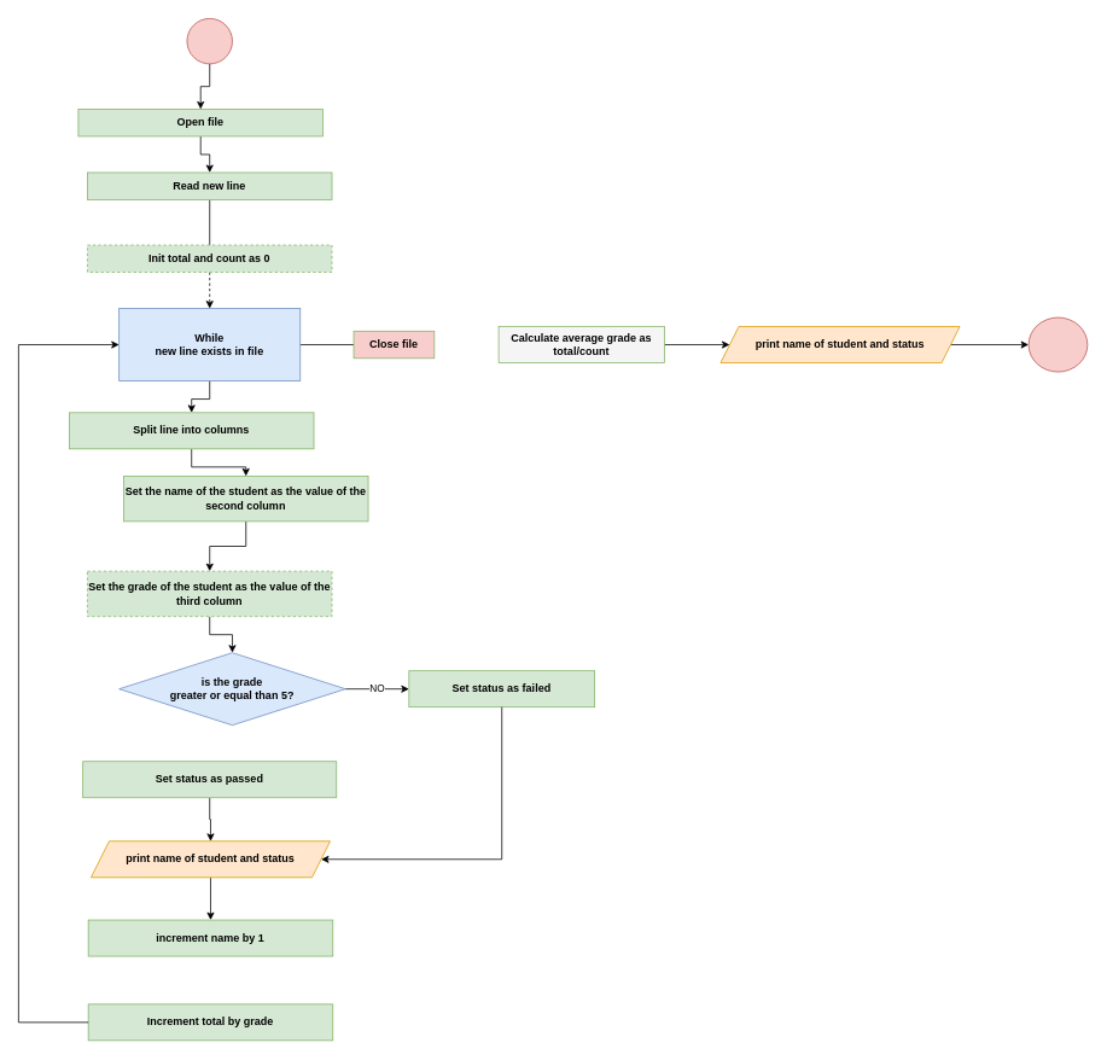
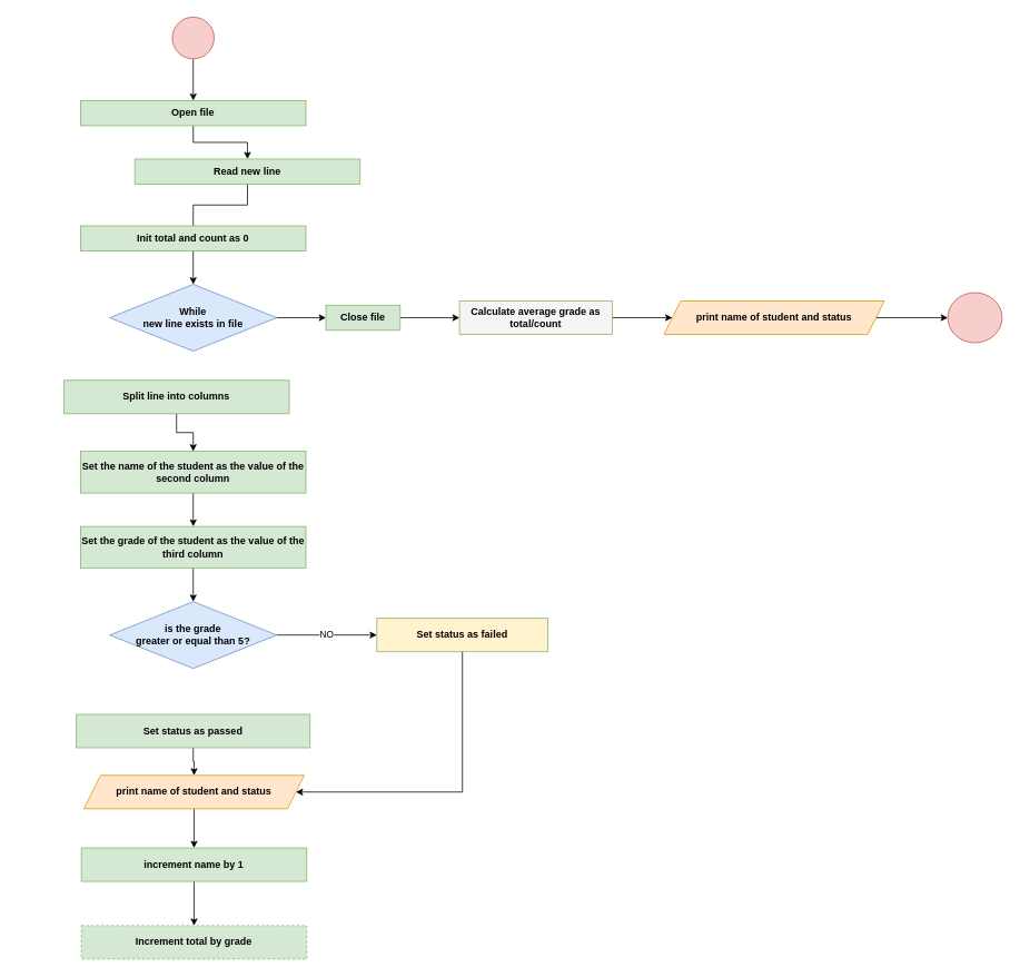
- <mxCell id="14" value="Open file" style="rounded=0;whiteSpace=wrap;html=1;fillColor=#d5e8d4;strokeColor=#82b366;fontStyle=1" parent="1" vertex="1"><mxGeometry x="86" y="120" width="270" height="30" as="geometry" /></mxCell>
+ <mxCell id="14" value="Open file" style="rounded=0;whiteSpace=wrap;html=1;fillColor=#d5e8d4;strokeColor=#82b366;fontStyle=1" parent="1" vertex="1"><mxGeometry x="96" y="120" width="270" height="30" as="geometry" /></mxCell>
- <mxCell id="16" value="Read new line" style="rounded=0;whiteSpace=wrap;html=1;fillColor=#d5e8d4;strokeColor=#82b366;fontStyle=1" parent="1" vertex="1"><mxGeometry x="96" y="190" width="270" height="30" as="geometry" /></mxCell>
+ <mxCell id="16" value="Read new line" style="rounded=0;whiteSpace=wrap;html=1;fillColor=#d5e8d4;strokeColor=#82b366;fontStyle=1" parent="1" vertex="1"><mxGeometry x="161" y="190" width="270" height="30" as="geometry" /></mxCell>
- <mxCell id="27" value="Init total and count as 0" style="rounded=0;whiteSpace=wrap;html=1;fillColor=#d5e8d4;strokeColor=#82b366;fontStyle=1;dashed=1;" parent="1" vertex="1"><mxGeometry x="96" y="270" width="270" height="30" as="geometry" /></mxCell>
+ <mxCell id="27" value="Init total and count as 0" style="rounded=0;whiteSpace=wrap;html=1;fillColor=#d5e8d4;strokeColor=#82b366;fontStyle=1" parent="1" vertex="1"><mxGeometry x="96" y="270" width="270" height="30" as="geometry" /></mxCell>
- <mxCell id="26" value="" style="edgeStyle=orthogonalEdgeStyle;rounded=0;orthogonalLoop=1;jettySize=auto;html=1;dashed=1;" parent="1" source="27" target="6" edge="1"><mxGeometry relative="1" as="geometry" /></mxCell>
+ <mxCell id="26" value="" style="edgeStyle=orthogonalEdgeStyle;rounded=0;orthogonalLoop=1;jettySize=auto;html=1;" parent="1" source="27" target="6" edge="1"><mxGeometry relative="1" as="geometry" /></mxCell>
- <mxCell id="6" value="While &lt;br&gt;new line exists in file" style="whiteSpace=wrap;html=1;fillColor=#dae8fc;strokeColor=#6c8ebf;fontStyle=1;rounded=0;" parent="1" vertex="1"><mxGeometry x="131" y="340" width="200" height="80" as="geometry" /></mxCell>
+ <mxCell id="6" value="While &lt;br&gt;new line exists in file" style="rhombus;whiteSpace=wrap;html=1;fillColor=#dae8fc;strokeColor=#6c8ebf;fontStyle=1" parent="1" vertex="1"><mxGeometry x="131" y="340" width="200" height="80" as="geometry" /></mxCell>
- <mxCell id="5" value="" style="edgeStyle=orthogonalEdgeStyle;rounded=0;orthogonalLoop=1;jettySize=auto;html=1;endArrow=none;" parent="1" source="6" target="37" edge="1"><mxGeometry relative="1" as="geometry" /></mxCell>
+ <mxCell id="5" value="" style="edgeStyle=orthogonalEdgeStyle;rounded=0;orthogonalLoop=1;jettySize=auto;html=1;" parent="1" source="6" target="37" edge="1"><mxGeometry relative="1" as="geometry" /></mxCell>
- <mxCell id="37" value="Close file" style="rounded=0;whiteSpace=wrap;html=1;fillColor=#f8cecc;strokeColor=#82b366;fontStyle=1;" vertex="1" parent="1"><mxGeometry x="390" y="365" width="89" height="30" as="geometry" /></mxCell>
+ <mxCell id="37" value="Close file" style="rounded=0;whiteSpace=wrap;html=1;fillColor=#d5e8d4;strokeColor=#82b366;fontStyle=1" vertex="1" parent="1"><mxGeometry x="390" y="365" width="89" height="30" as="geometry" /></mxCell>
+ <mxCell id="36" value="" style="edgeStyle=orthogonalEdgeStyle;rounded=0;orthogonalLoop=1;jettySize=auto;html=1;" edge="1" parent="1" source="37" target="33"><mxGeometry relative="1" as="geometry" /></mxCell>
- <mxCell id="4" value="" style="edgeStyle=orthogonalEdgeStyle;rounded=0;orthogonalLoop=1;jettySize=auto;html=1;" parent="1" source="6" target="8" edge="1"><mxGeometry relative="1" as="geometry" /></mxCell>
- <mxCell id="10" value="Set the name of the student as the value of the second column" style="rounded=0;whiteSpace=wrap;html=1;fillColor=#d5e8d4;strokeColor=#82b366;fontStyle=1" parent="1" vertex="1"><mxGeometry x="136" y="525" width="270" height="50" as="geometry" /></mxCell>
+ <mxCell id="10" value="Set the name of the student as the value of the second column" style="rounded=0;whiteSpace=wrap;html=1;fillColor=#d5e8d4;strokeColor=#82b366;fontStyle=1" parent="1" vertex="1"><mxGeometry x="96" y="540" width="270" height="50" as="geometry" /></mxCell>
- <mxCell id="18" value="Set the grade of the student as the value of the third column" style="rounded=0;whiteSpace=wrap;html=1;fillColor=#d5e8d4;strokeColor=#82b366;fontStyle=1;dashed=1;" parent="1" vertex="1"><mxGeometry x="96" y="630" width="270" height="50" as="geometry" /></mxCell>
+ <mxCell id="18" value="Set the grade of the student as the value of the third column" style="rounded=0;whiteSpace=wrap;html=1;fillColor=#d5e8d4;strokeColor=#82b366;fontStyle=1" parent="1" vertex="1"><mxGeometry x="96" y="630" width="270" height="50" as="geometry" /></mxCell>
- <mxCell id="31" value="" style="endArrow=classic;html=1;rounded=0;exitX=0;exitY=0.5;exitDx=0;exitDy=0;entryX=0;entryY=0.5;entryDx=0;entryDy=0;edgeStyle=orthogonalEdgeStyle;" parent="1" source="30" target="6" edge="1"><mxGeometry width="50" height="50" relative="1" as="geometry"><mxPoint x="370" y="880" as="sourcePoint" /><mxPoint x="420" y="830" as="targetPoint" /><Array as="points"><mxPoint x="20" y="1128" /><mxPoint x="20" y="380" /></Array></mxGeometry></mxCell>
- <mxCell id="20" value="is the grade &lt;br&gt;greater or equal than 5?&lt;br&gt;" style="rhombus;whiteSpace=wrap;html=1;fillColor=#dae8fc;strokeColor=#6c8ebf;fontStyle=1" parent="1" vertex="1"><mxGeometry x="131" y="720" width="250" height="80" as="geometry" /></mxCell>
+ <mxCell id="20" value="is the grade &lt;br&gt;greater or equal than 5?&lt;br&gt;" style="rhombus;whiteSpace=wrap;html=1;fillColor=#dae8fc;strokeColor=#6c8ebf;fontStyle=1" parent="1" vertex="1"><mxGeometry x="131" y="720" width="200" height="80" as="geometry" /></mxCell>
- <mxCell id="22" value="Set status as failed" style="whiteSpace=wrap;html=1;fontStyle=1;strokeColor=#82b366;fillColor=#d5e8d4;" parent="1" vertex="1"><mxGeometry x="451" y="740" width="205" height="40" as="geometry" /></mxCell>
+ <mxCell id="22" value="Set status as failed" style="whiteSpace=wrap;html=1;fontStyle=1;strokeColor=#82b366;fillColor=#fff2cc;" parent="1" vertex="1"><mxGeometry x="451" y="740" width="205" height="40" as="geometry" /></mxCell>
- <mxCell id="21" value="Set status as passed" style="whiteSpace=wrap;html=1;fontStyle=1;strokeColor=#82b366;fillColor=#d5e8d4;" parent="1" vertex="1"><mxGeometry x="91" y="840" width="280" height="40" as="geometry" /></mxCell>
+ <mxCell id="21" value="Set status as passed" style="whiteSpace=wrap;html=1;fontStyle=1;strokeColor=#82b366;fillColor=#d5e8d4;" parent="1" vertex="1"><mxGeometry x="91" y="855" width="280" height="40" as="geometry" /></mxCell>
+ <mxCell id="28" value="" style="edgeStyle=orthogonalEdgeStyle;rounded=0;orthogonalLoop=1;jettySize=auto;html=1;fontStyle=1" parent="1" source="29" target="30" edge="1"><mxGeometry relative="1" as="geometry" /></mxCell>
- <mxCell id="30" value="Increment total by grade" style="whiteSpace=wrap;html=1;strokeColor=#82b366;fillColor=#d5e8d4;fontStyle=1" parent="1" vertex="1"><mxGeometry x="97" y="1108" width="270" height="40" as="geometry" /></mxCell>
+ <mxCell id="30" value="Increment total by grade" style="whiteSpace=wrap;html=1;strokeColor=#82b366;fillColor=#d5e8d4;fontStyle=1;dashed=1;" parent="1" vertex="1"><mxGeometry x="97" y="1108" width="270" height="40" as="geometry" /></mxCell>
